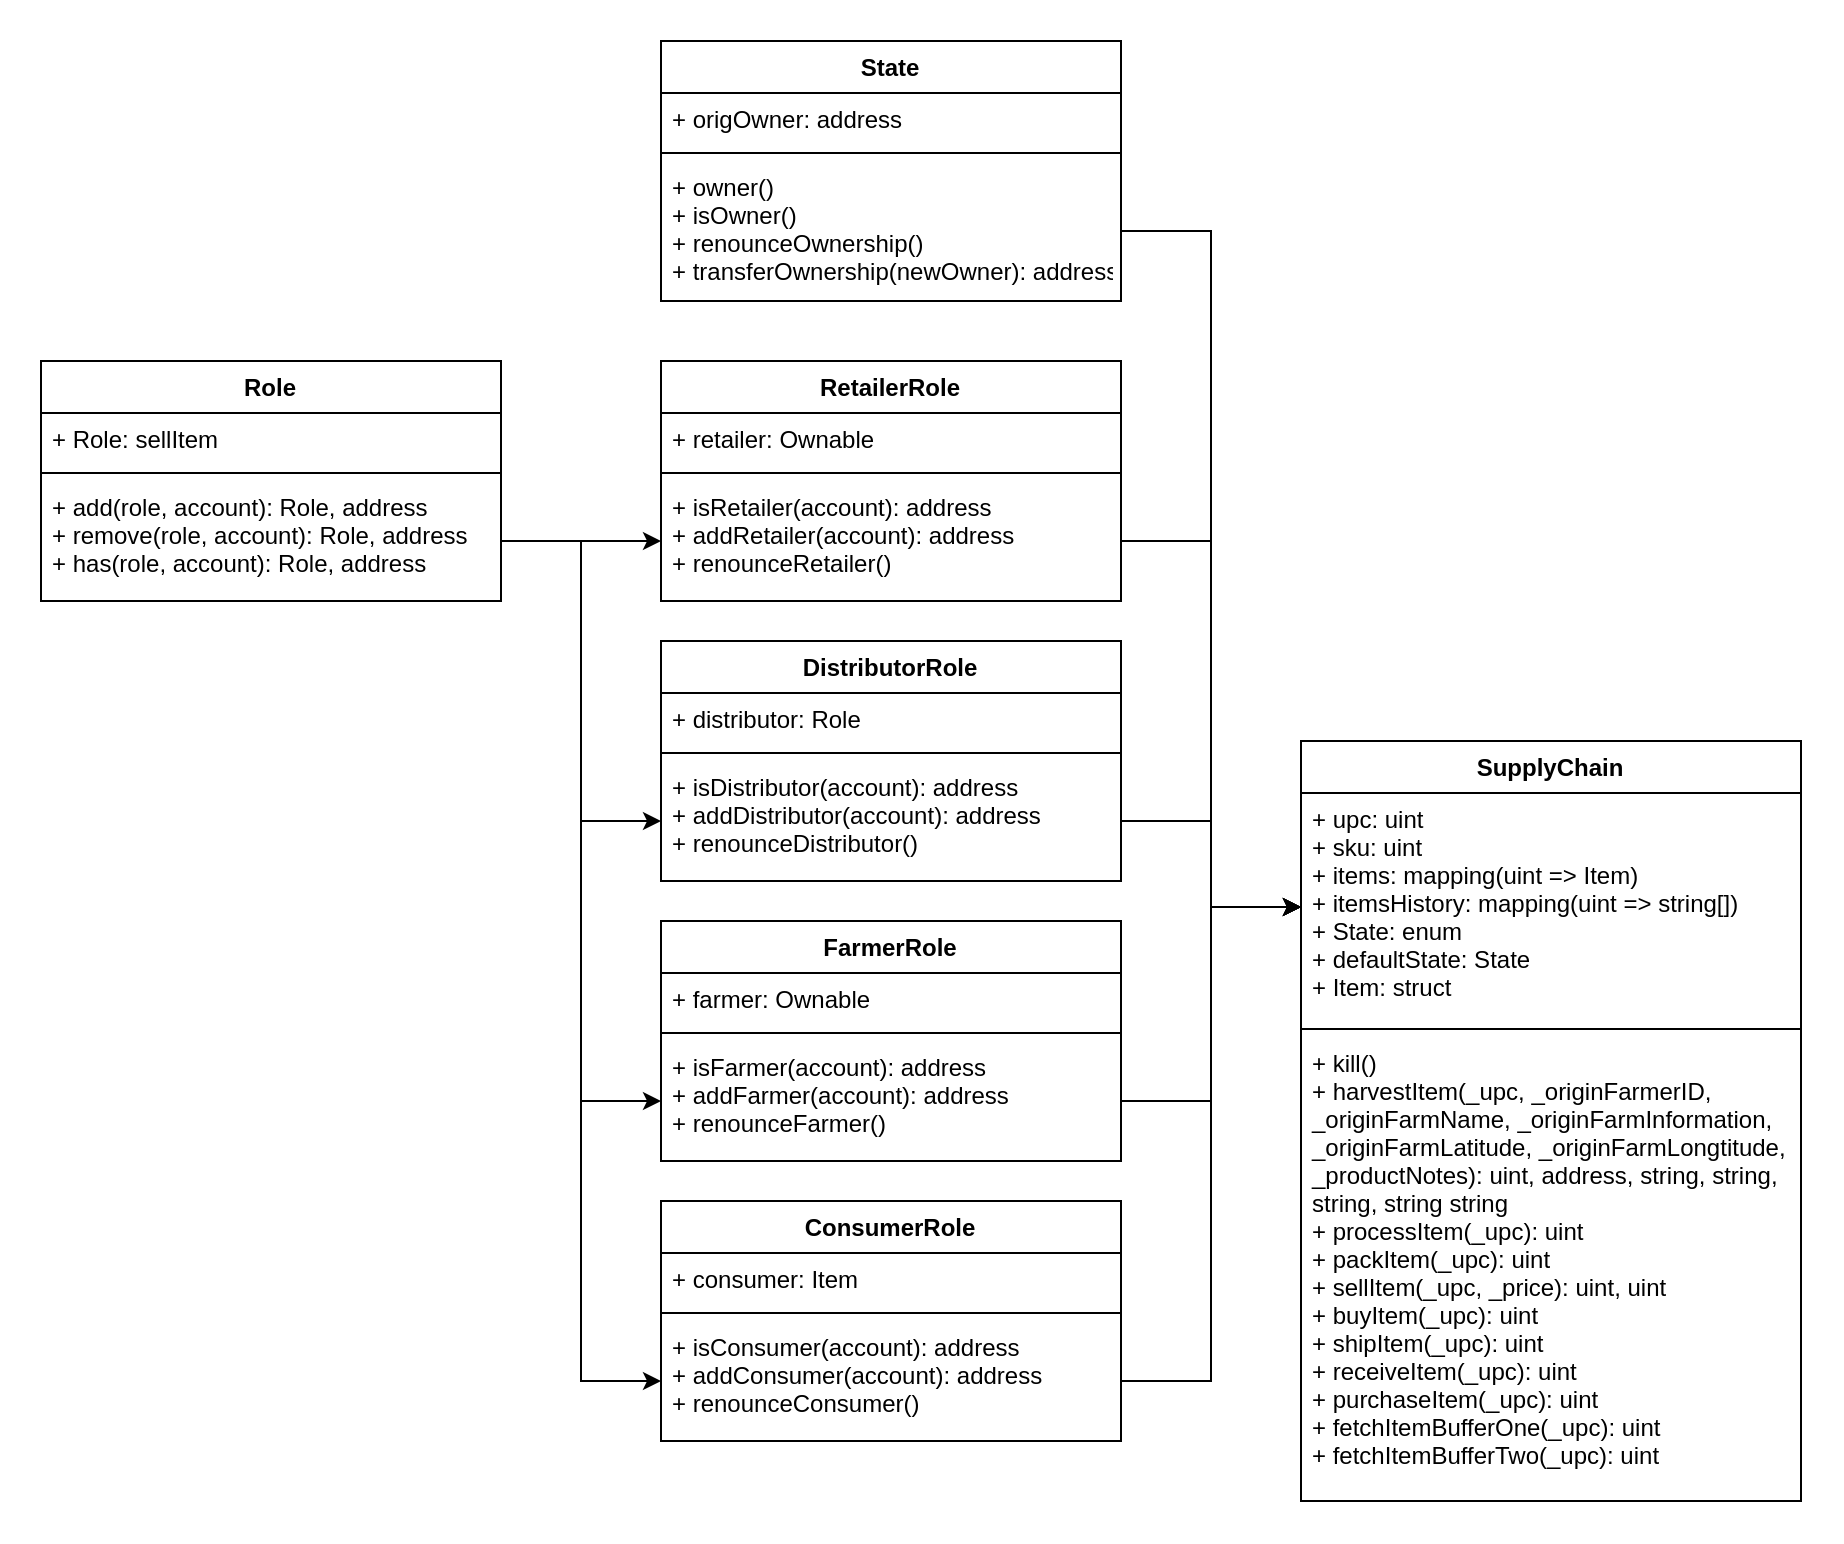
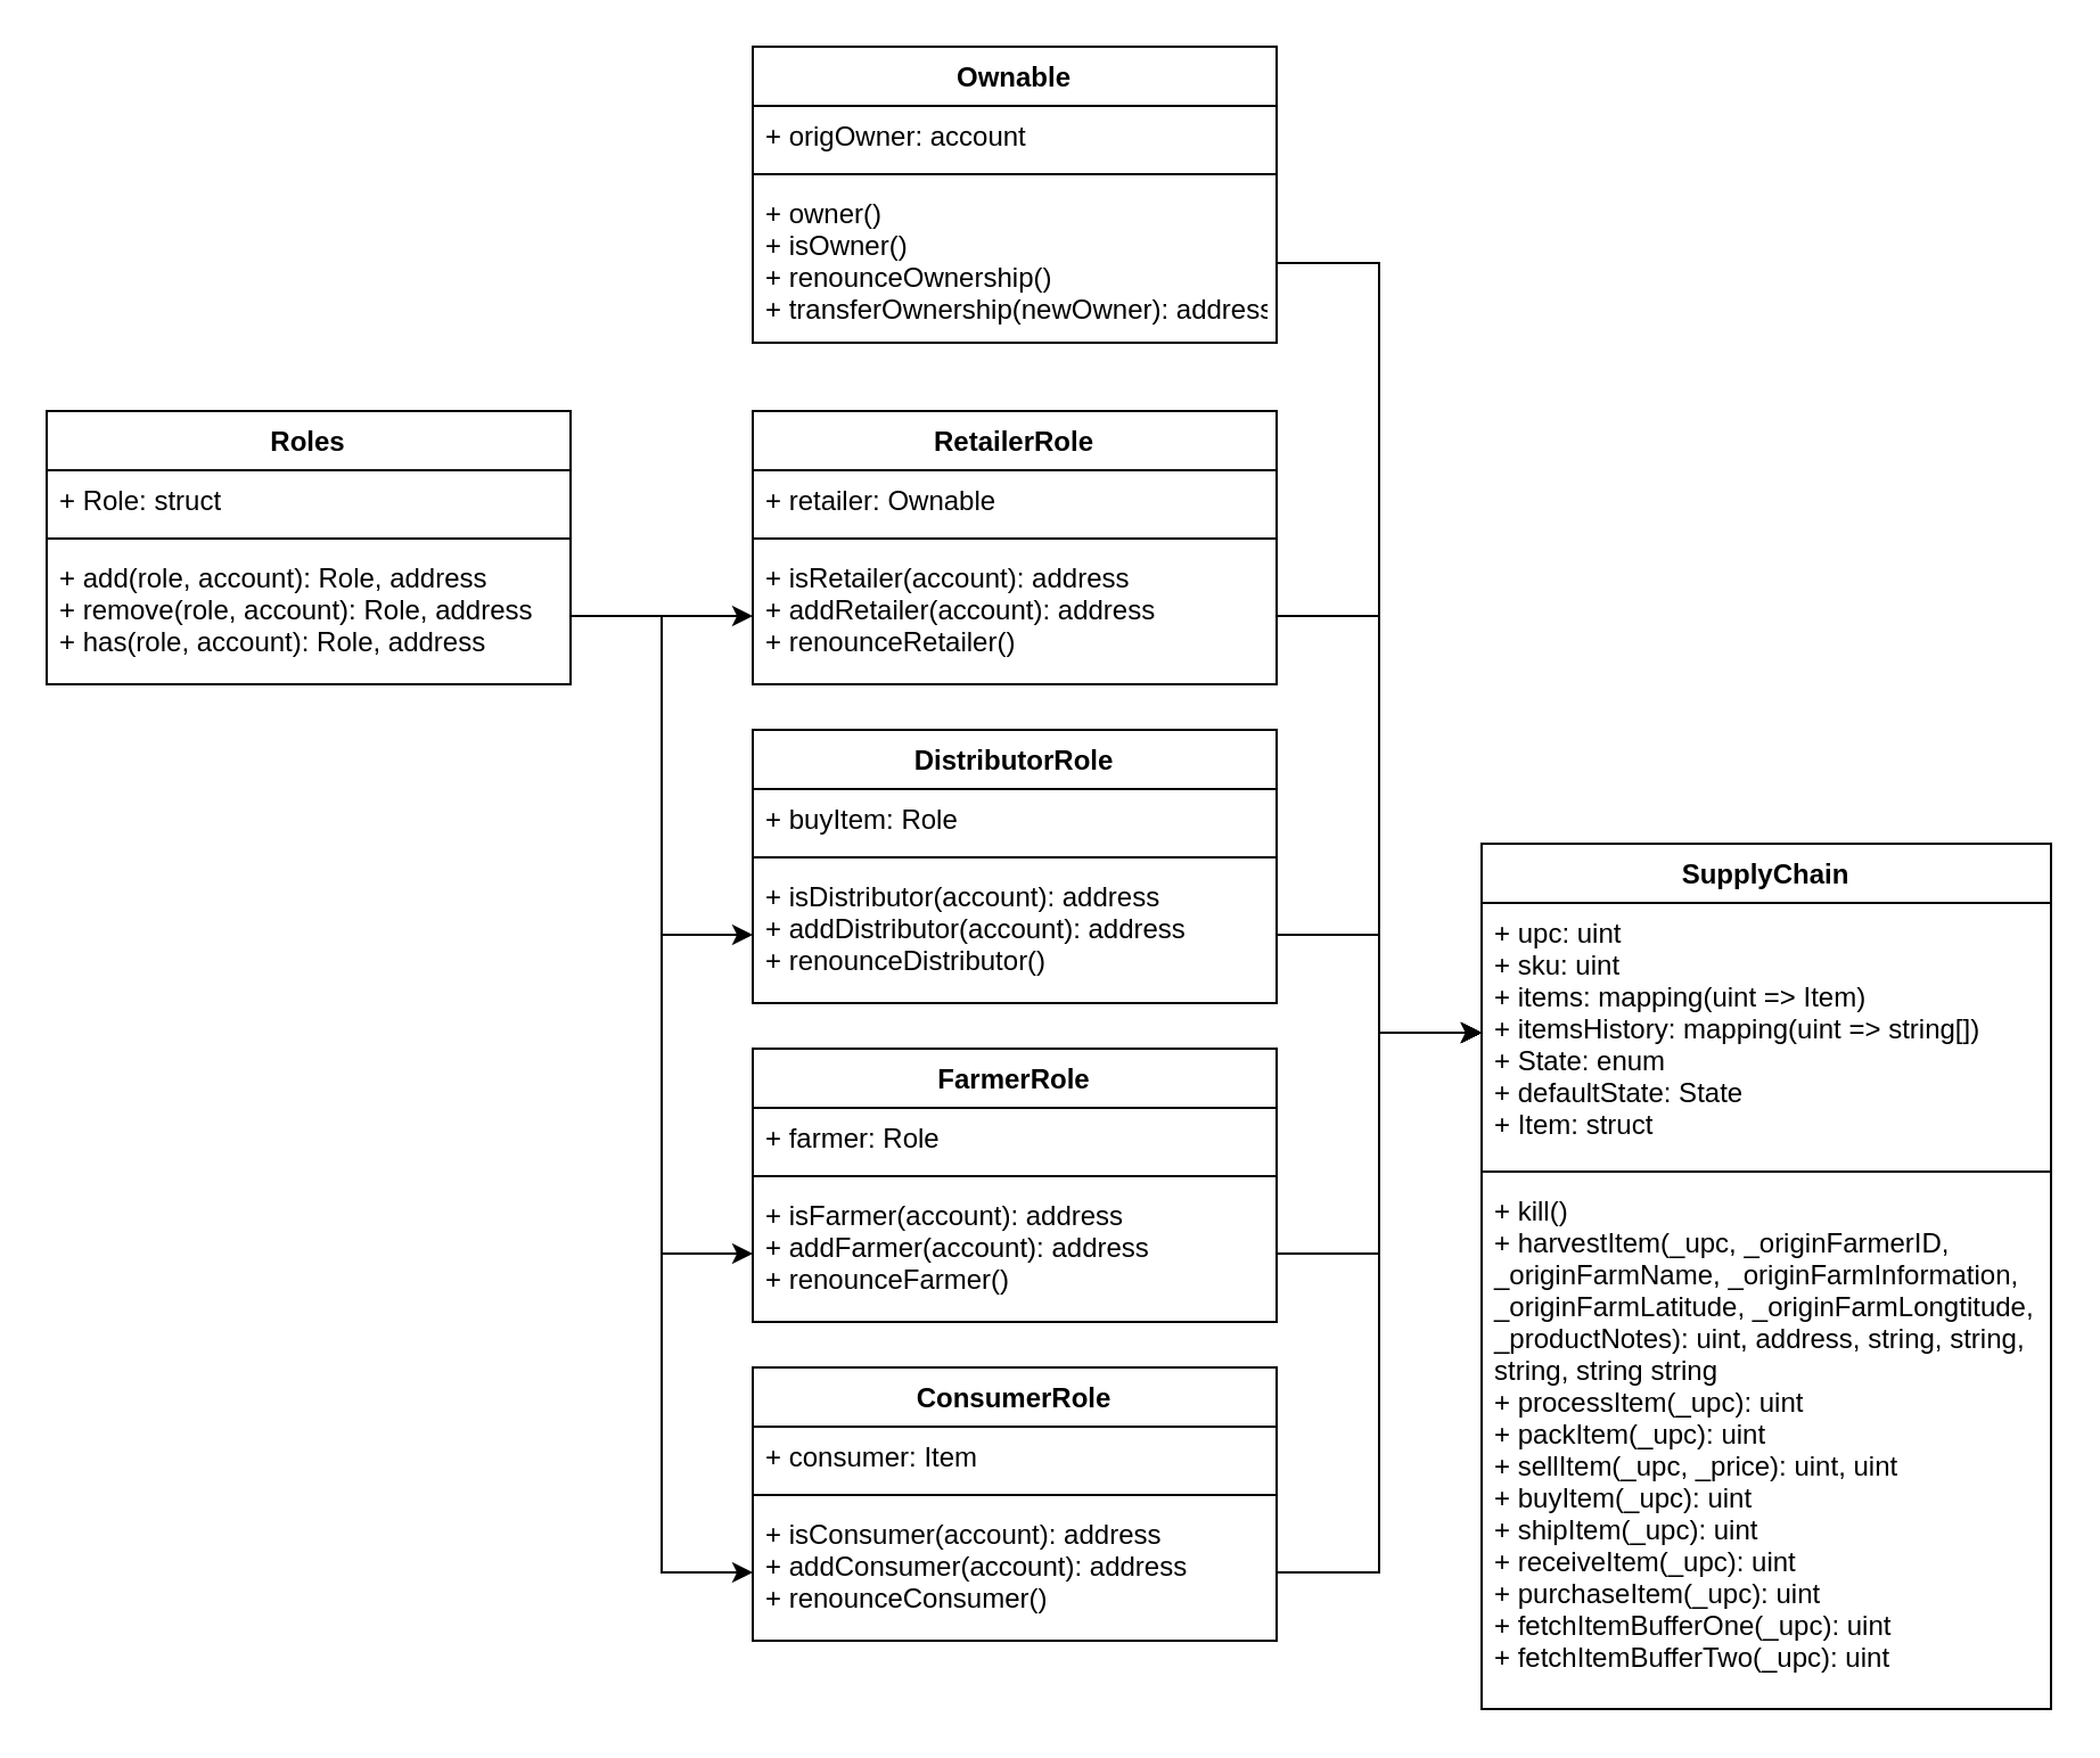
- <mxCell id="26" value="State" style="swimlane;fontStyle=1;align=center;verticalAlign=top;childLayout=stackLayout;horizontal=1;startSize=26;horizontalStack=0;resizeParent=1;resizeParentMax=0;resizeLast=0;collapsible=1;marginBottom=0;" vertex="1" parent="1"><mxGeometry x="330" y="20" width="230" height="130" as="geometry" /></mxCell>
+ <mxCell id="26" value="Ownable" style="swimlane;fontStyle=1;align=center;verticalAlign=top;childLayout=stackLayout;horizontal=1;startSize=26;horizontalStack=0;resizeParent=1;resizeParentMax=0;resizeLast=0;collapsible=1;marginBottom=0;" vertex="1" parent="1"><mxGeometry x="330" y="20" width="230" height="130" as="geometry" /></mxCell>
- <mxCell id="27" value="+ origOwner: address" style="text;strokeColor=none;fillColor=none;align=left;verticalAlign=top;spacingLeft=4;spacingRight=4;overflow=hidden;rotatable=0;points=[[0,0.5],[1,0.5]];portConstraint=eastwest;" vertex="1" parent="26"><mxGeometry y="26" width="230" height="26" as="geometry" /></mxCell>
+ <mxCell id="27" value="+ origOwner: account" style="text;strokeColor=none;fillColor=none;align=left;verticalAlign=top;spacingLeft=4;spacingRight=4;overflow=hidden;rotatable=0;points=[[0,0.5],[1,0.5]];portConstraint=eastwest;" vertex="1" parent="26"><mxGeometry y="26" width="230" height="26" as="geometry" /></mxCell>
- <mxCell id="2" value="Role" style="swimlane;fontStyle=1;align=center;verticalAlign=top;childLayout=stackLayout;horizontal=1;startSize=26;horizontalStack=0;resizeParent=1;resizeParentMax=0;resizeLast=0;collapsible=1;marginBottom=0;" vertex="1" parent="1"><mxGeometry x="20" y="180" width="230" height="120" as="geometry" /></mxCell>
+ <mxCell id="2" value="Roles" style="swimlane;fontStyle=1;align=center;verticalAlign=top;childLayout=stackLayout;horizontal=1;startSize=26;horizontalStack=0;resizeParent=1;resizeParentMax=0;resizeLast=0;collapsible=1;marginBottom=0;" vertex="1" parent="1"><mxGeometry x="20" y="180" width="230" height="120" as="geometry" /></mxCell>
- <mxCell id="3" value="+ Role: sellItem" style="text;strokeColor=none;fillColor=none;align=left;verticalAlign=top;spacingLeft=4;spacingRight=4;overflow=hidden;rotatable=0;points=[[0,0.5],[1,0.5]];portConstraint=eastwest;" vertex="1" parent="2"><mxGeometry y="26" width="230" height="26" as="geometry" /></mxCell>
+ <mxCell id="3" value="+ Role: struct" style="text;strokeColor=none;fillColor=none;align=left;verticalAlign=top;spacingLeft=4;spacingRight=4;overflow=hidden;rotatable=0;points=[[0,0.5],[1,0.5]];portConstraint=eastwest;" vertex="1" parent="2"><mxGeometry y="26" width="230" height="26" as="geometry" /></mxCell>
- <mxCell id="12" value="+ distributor: Role" style="text;strokeColor=none;fillColor=none;align=left;verticalAlign=top;spacingLeft=4;spacingRight=4;overflow=hidden;rotatable=0;points=[[0,0.5],[1,0.5]];portConstraint=eastwest;" vertex="1" parent="11"><mxGeometry y="26" width="230" height="26" as="geometry" /></mxCell>
+ <mxCell id="12" value="+ buyItem: Role" style="text;strokeColor=none;fillColor=none;align=left;verticalAlign=top;spacingLeft=4;spacingRight=4;overflow=hidden;rotatable=0;points=[[0,0.5],[1,0.5]];portConstraint=eastwest;" vertex="1" parent="11"><mxGeometry y="26" width="230" height="26" as="geometry" /></mxCell>
- <mxCell id="16" value="+ farmer: Ownable" style="text;strokeColor=none;fillColor=none;align=left;verticalAlign=top;spacingLeft=4;spacingRight=4;overflow=hidden;rotatable=0;points=[[0,0.5],[1,0.5]];portConstraint=eastwest;" vertex="1" parent="15"><mxGeometry y="26" width="230" height="26" as="geometry" /></mxCell>
+ <mxCell id="16" value="+ farmer: Role" style="text;strokeColor=none;fillColor=none;align=left;verticalAlign=top;spacingLeft=4;spacingRight=4;overflow=hidden;rotatable=0;points=[[0,0.5],[1,0.5]];portConstraint=eastwest;" vertex="1" parent="15"><mxGeometry y="26" width="230" height="26" as="geometry" /></mxCell>
